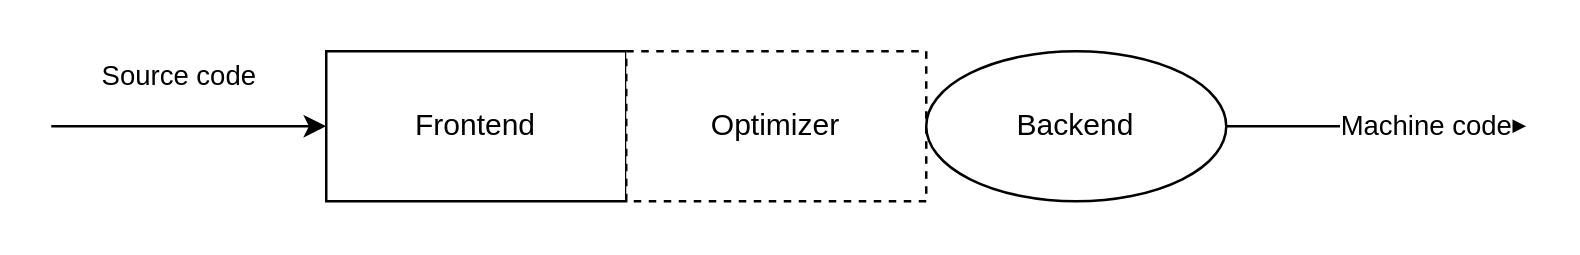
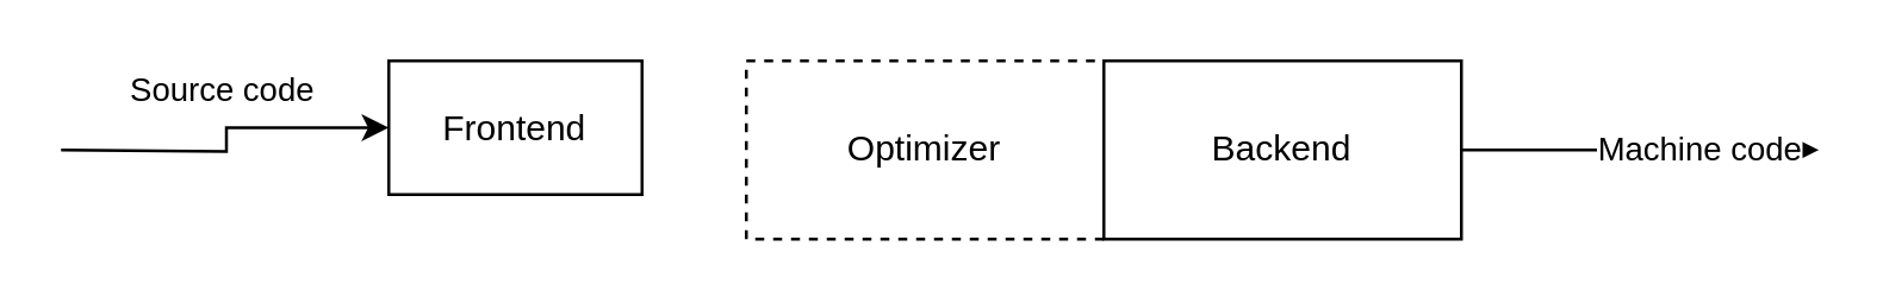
- <mxCell id="3" value="Frontend" style="rounded=0;whiteSpace=wrap;html=1;" vertex="1" parent="1"><mxGeometry x="130" y="20" width="120" height="60" as="geometry" /></mxCell>
+ <mxCell id="3" value="Frontend" style="rounded=0;whiteSpace=wrap;html=1;" vertex="1" parent="1"><mxGeometry x="130" y="20" width="85" height="45" as="geometry" /></mxCell>
- <mxCell id="6" value="Backend" style="ellipse;whiteSpace=wrap;html=1;" vertex="1" parent="1"><mxGeometry x="370" y="20" width="120" height="60" as="geometry" /></mxCell>
+ <mxCell id="6" value="Backend" style="rounded=0;whiteSpace=wrap;html=1;" vertex="1" parent="1"><mxGeometry x="370" y="20" width="120" height="60" as="geometry" /></mxCell>
